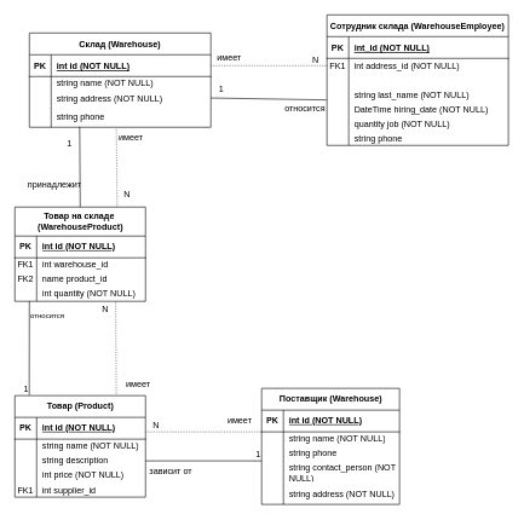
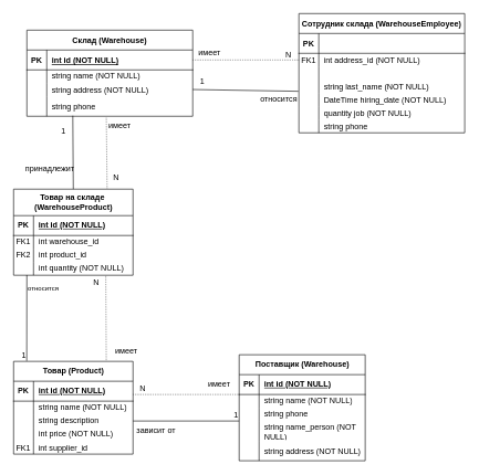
- <mxCell id="5" value="int_id (NOT NULL)" style="shape=partialRectangle;overflow=hidden;connectable=0;fillColor=none;top=0;left=0;bottom=0;right=0;align=left;spacingLeft=6;fontStyle=5;" parent="3" vertex="1"><mxGeometry x="30" width="220" height="30" as="geometry"><mxRectangle width="220" height="30" as="alternateBounds" /></mxGeometry></mxCell>
- <mxCell id="51" value="name product_id" style="shape=partialRectangle;connectable=0;fillColor=none;top=0;left=0;bottom=0;right=0;align=left;spacingLeft=6;overflow=hidden;whiteSpace=wrap;html=1;" parent="49" vertex="1"><mxGeometry x="30" width="150" height="20" as="geometry"><mxRectangle width="150" height="20" as="alternateBounds" /></mxGeometry></mxCell>
+ <mxCell id="51" value="int product_id" style="shape=partialRectangle;connectable=0;fillColor=none;top=0;left=0;bottom=0;right=0;align=left;spacingLeft=6;overflow=hidden;whiteSpace=wrap;html=1;" parent="49" vertex="1"><mxGeometry x="30" width="150" height="20" as="geometry"><mxRectangle width="150" height="20" as="alternateBounds" /></mxGeometry></mxCell>
- <mxCell id="95" value="string contact_person (NOT NULL)" style="shape=partialRectangle;connectable=0;fillColor=none;top=0;left=0;bottom=0;right=0;align=left;spacingLeft=6;overflow=hidden;whiteSpace=wrap;html=1;" parent="93" vertex="1"><mxGeometry x="30" width="160" height="30" as="geometry"><mxRectangle width="160" height="30" as="alternateBounds" /></mxGeometry></mxCell>
+ <mxCell id="95" value="string name_person (NOT NULL)" style="shape=partialRectangle;connectable=0;fillColor=none;top=0;left=0;bottom=0;right=0;align=left;spacingLeft=6;overflow=hidden;whiteSpace=wrap;html=1;" parent="93" vertex="1"><mxGeometry x="30" width="160" height="30" as="geometry"><mxRectangle width="160" height="30" as="alternateBounds" /></mxGeometry></mxCell>
